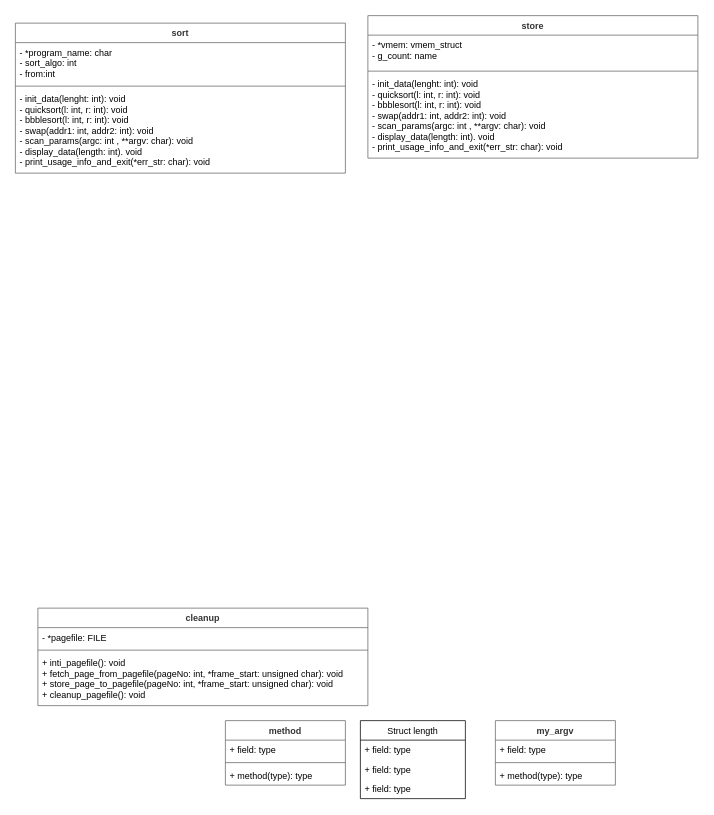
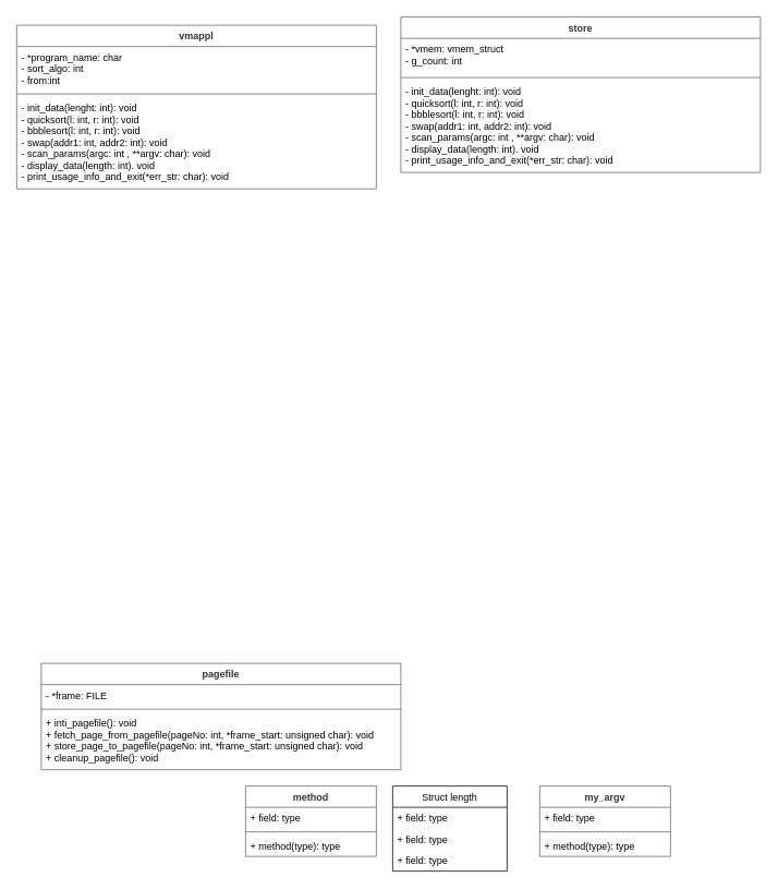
- <mxCell id="18" value="sort" style="swimlane;fontStyle=1;align=center;verticalAlign=top;childLayout=stackLayout;horizontal=1;startSize=26;horizontalStack=0;resizeParent=1;resizeParentMax=0;resizeLast=0;collapsible=1;marginBottom=0;labelBackgroundColor=none;labelBorderColor=none;strokeColor=#666666;fillColor=none;fontColor=#333333;" vertex="1" parent="1"><mxGeometry x="20" y="30" width="440" height="200" as="geometry" /></mxCell>
+ <mxCell id="18" value="vmappl" style="swimlane;fontStyle=1;align=center;verticalAlign=top;childLayout=stackLayout;horizontal=1;startSize=26;horizontalStack=0;resizeParent=1;resizeParentMax=0;resizeLast=0;collapsible=1;marginBottom=0;labelBackgroundColor=none;labelBorderColor=none;strokeColor=#666666;fillColor=none;fontColor=#333333;" vertex="1" parent="1"><mxGeometry x="20" y="30" width="440" height="200" as="geometry" /></mxCell>
- <mxCell id="23" value="- *vmem: vmem_struct&#10;- g_count: name" style="text;strokeColor=none;fillColor=none;align=left;verticalAlign=top;spacingLeft=4;spacingRight=4;overflow=hidden;rotatable=0;points=[[0,0.5],[1,0.5]];portConstraint=eastwest;labelBackgroundColor=none;labelBorderColor=none;fontColor=#000000;" vertex="1" parent="22"><mxGeometry y="26" width="440" height="44" as="geometry" /></mxCell>
+ <mxCell id="23" value="- *vmem: vmem_struct&#10;- g_count: int" style="text;strokeColor=none;fillColor=none;align=left;verticalAlign=top;spacingLeft=4;spacingRight=4;overflow=hidden;rotatable=0;points=[[0,0.5],[1,0.5]];portConstraint=eastwest;labelBackgroundColor=none;labelBorderColor=none;fontColor=#000000;" vertex="1" parent="22"><mxGeometry y="26" width="440" height="44" as="geometry" /></mxCell>
- <mxCell id="14" value="cleanup" style="swimlane;fontStyle=1;align=center;verticalAlign=top;childLayout=stackLayout;horizontal=1;startSize=26;horizontalStack=0;resizeParent=1;resizeParentMax=0;resizeLast=0;collapsible=1;marginBottom=0;labelBackgroundColor=none;labelBorderColor=none;strokeColor=#666666;fillColor=none;fontColor=#333333;" vertex="1" parent="1"><mxGeometry x="50" y="810" width="440" height="130" as="geometry" /></mxCell>
+ <mxCell id="14" value="pagefile" style="swimlane;fontStyle=1;align=center;verticalAlign=top;childLayout=stackLayout;horizontal=1;startSize=26;horizontalStack=0;resizeParent=1;resizeParentMax=0;resizeLast=0;collapsible=1;marginBottom=0;labelBackgroundColor=none;labelBorderColor=none;strokeColor=#666666;fillColor=none;fontColor=#333333;" vertex="1" parent="1"><mxGeometry x="50" y="810" width="440" height="130" as="geometry" /></mxCell>
- <mxCell id="15" value="- *pagefile: FILE" style="text;strokeColor=none;fillColor=none;align=left;verticalAlign=top;spacingLeft=4;spacingRight=4;overflow=hidden;rotatable=0;points=[[0,0.5],[1,0.5]];portConstraint=eastwest;labelBackgroundColor=none;labelBorderColor=none;fontColor=#000000;" vertex="1" parent="14"><mxGeometry y="26" width="440" height="26" as="geometry" /></mxCell>
+ <mxCell id="15" value="- *frame: FILE" style="text;strokeColor=none;fillColor=none;align=left;verticalAlign=top;spacingLeft=4;spacingRight=4;overflow=hidden;rotatable=0;points=[[0,0.5],[1,0.5]];portConstraint=eastwest;labelBackgroundColor=none;labelBorderColor=none;fontColor=#000000;" vertex="1" parent="14"><mxGeometry y="26" width="440" height="26" as="geometry" /></mxCell>
